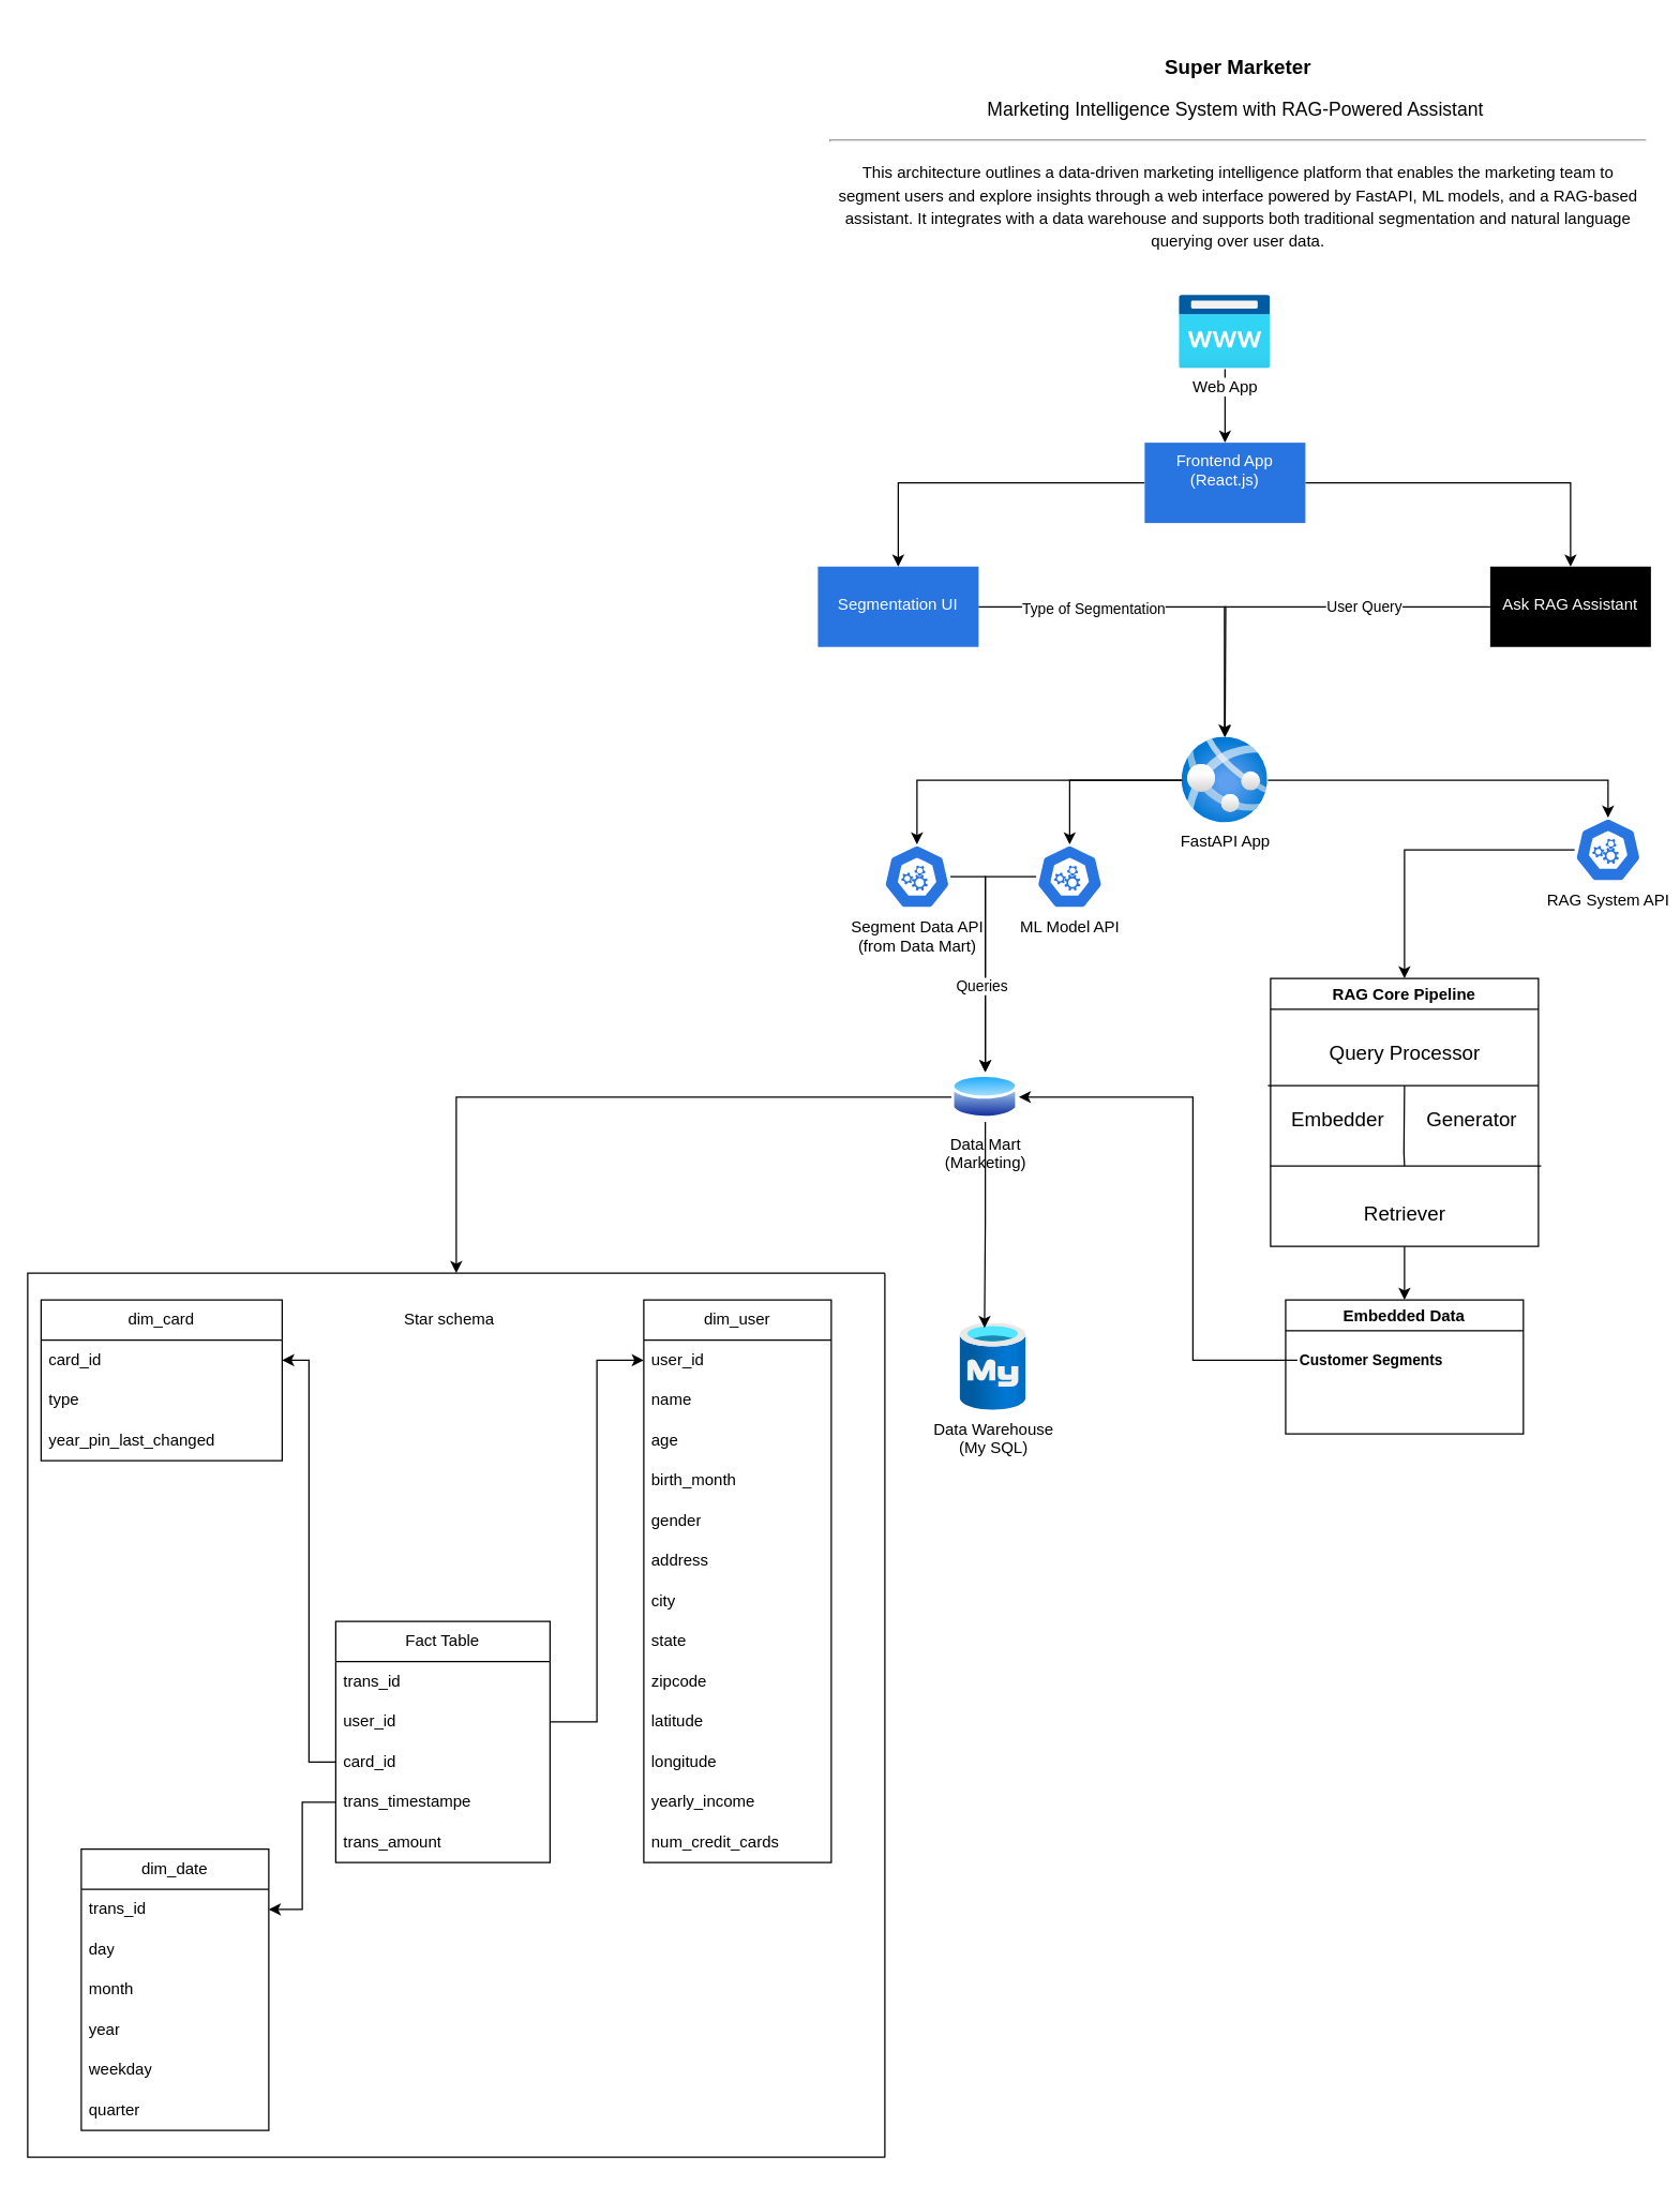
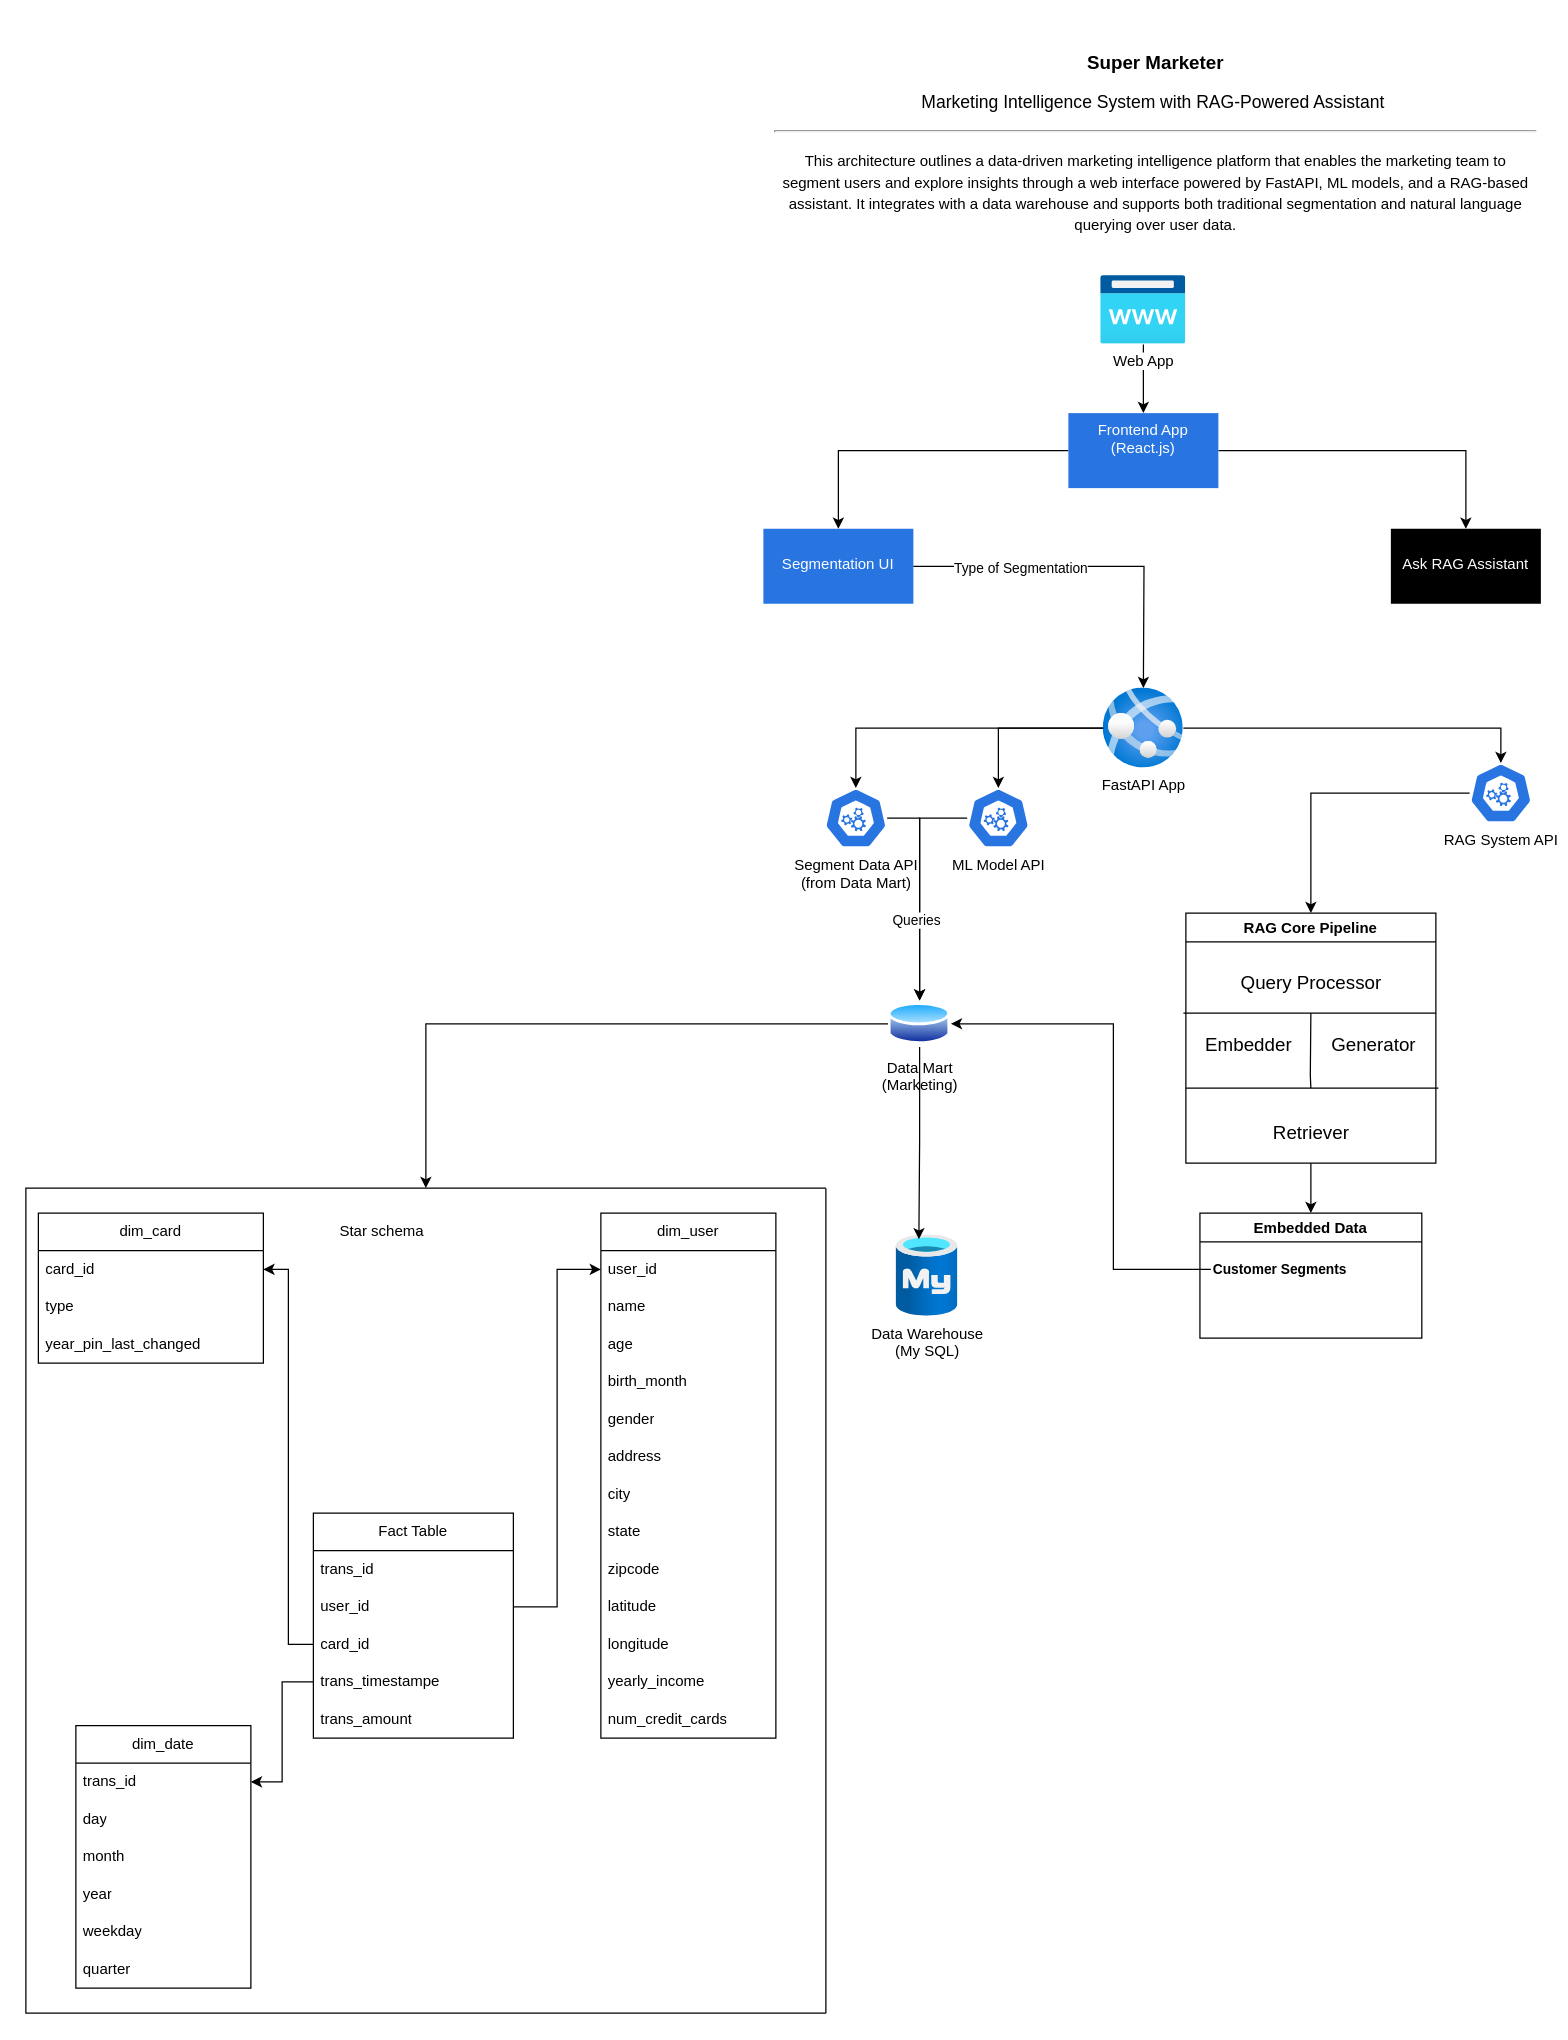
- <mxCell id="21" style="edgeStyle=orthogonalEdgeStyle;rounded=0;orthogonalLoop=1;jettySize=auto;html=1;entryX=0.494;entryY=-0.009;entryDx=0;entryDy=0;entryPerimeter=0;" edge="1" parent="1" source="7" target="15"><mxGeometry relative="1" as="geometry" /></mxCell>
- <mxCell id="22" value="User Query" style="edgeLabel;html=1;align=center;verticalAlign=middle;resizable=0;points=[];" vertex="1" connectable="0" parent="21"><mxGeometry x="-0.356" relative="1" as="geometry"><mxPoint as="offset" /></mxGeometry></mxCell>
- <mxCell id="76" value="Star schema" style="text;html=1;align=center;verticalAlign=middle;whiteSpace=wrap;rounded=0;" vertex="1" parent="41"><mxGeometry x="230" y="20" width="170" height="30" as="geometry" /></mxCell>
+ <mxCell id="76" value="Star schema" style="text;html=1;align=center;verticalAlign=middle;whiteSpace=wrap;rounded=0;" vertex="1" parent="41"><mxGeometry x="200" y="20" width="170" height="30" as="geometry" /></mxCell>
